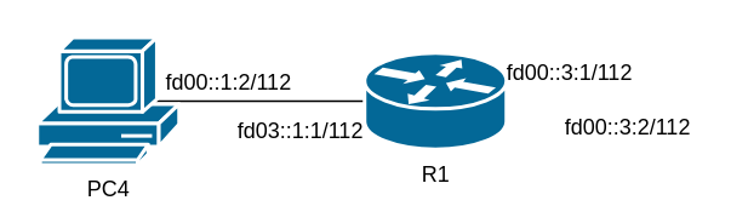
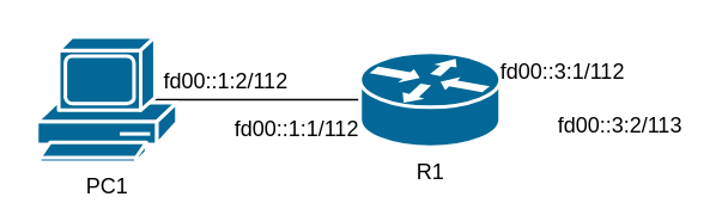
- <mxCell id="7" value="fd00::3:2/112" style="text;html=1;strokeColor=none;fillColor=none;align=center;verticalAlign=middle;whiteSpace=wrap;rounded=0;" parent="1" vertex="1"><mxGeometry x="310" y="60" width="70" height="20" as="geometry" /></mxCell>
+ <mxCell id="7" value="fd00::3:2/113" style="text;html=1;strokeColor=none;fillColor=none;align=center;verticalAlign=middle;whiteSpace=wrap;rounded=0;" parent="1" vertex="1"><mxGeometry x="310" y="60" width="70" height="20" as="geometry" /></mxCell>
- <mxCell id="5" value="fd03::1:1/112" style="text;html=1;strokeColor=none;fillColor=none;align=center;verticalAlign=middle;whiteSpace=wrap;rounded=0;" parent="1" vertex="1"><mxGeometry x="130" y="61.5" width="70" height="20" as="geometry" /></mxCell>
+ <mxCell id="5" value="fd00::1:1/112" style="text;html=1;strokeColor=none;fillColor=none;align=center;verticalAlign=middle;whiteSpace=wrap;rounded=0;" parent="1" vertex="1"><mxGeometry x="130" y="61.5" width="70" height="20" as="geometry" /></mxCell>
- <mxCell id="3" value="PC4&lt;br&gt;" style="shape=mxgraph.cisco.computers_and_peripherals.pc;html=1;pointerEvents=1;dashed=0;fillColor=#036897;strokeColor=#ffffff;strokeWidth=2;verticalLabelPosition=bottom;verticalAlign=top;align=center;outlineConnect=0;" parent="1" vertex="1"><mxGeometry x="20" y="20" width="78" height="70" as="geometry" /></mxCell>
+ <mxCell id="3" value="PC1&lt;br&gt;" style="shape=mxgraph.cisco.computers_and_peripherals.pc;html=1;pointerEvents=1;dashed=0;fillColor=#036897;strokeColor=#ffffff;strokeWidth=2;verticalLabelPosition=bottom;verticalAlign=top;align=center;outlineConnect=0;" parent="1" vertex="1"><mxGeometry x="20" y="20" width="78" height="70" as="geometry" /></mxCell>
